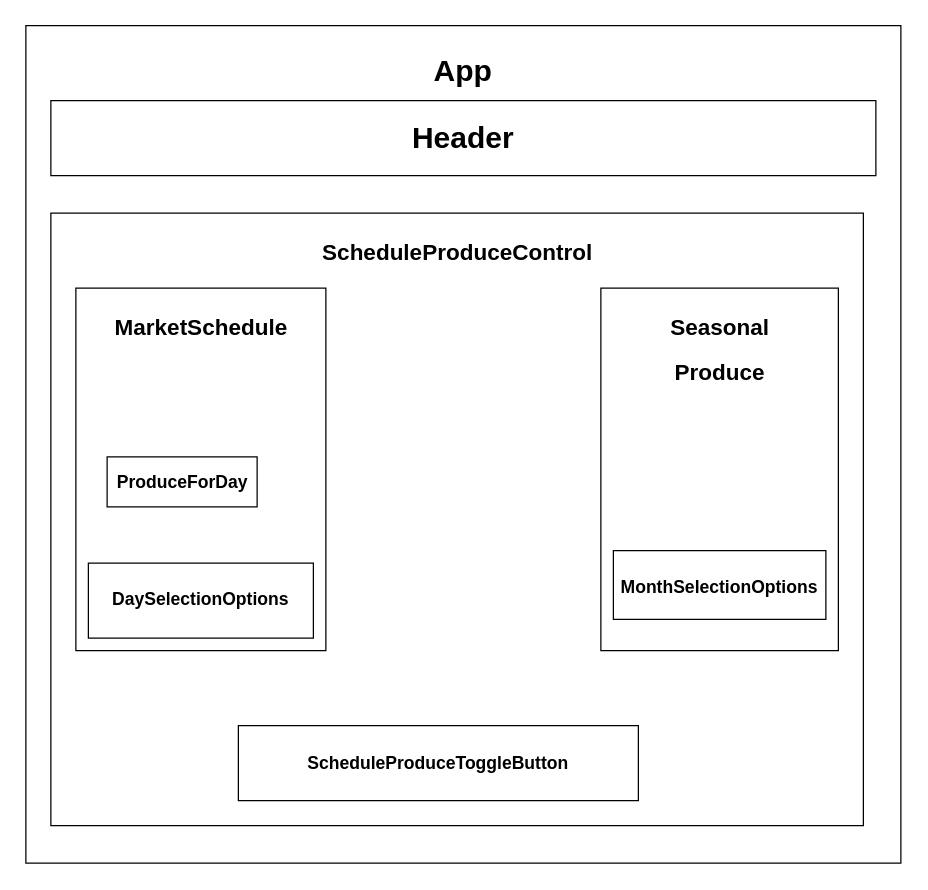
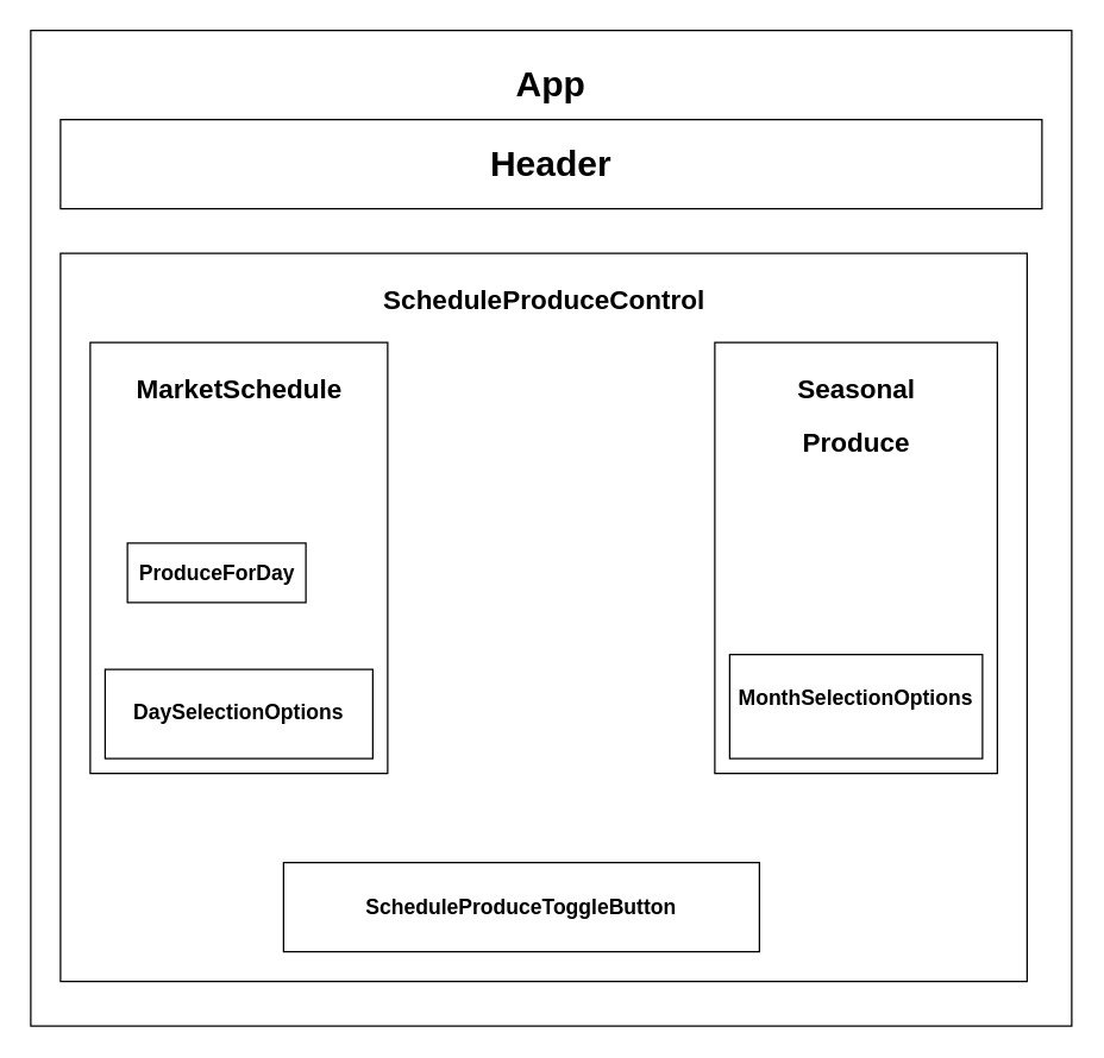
- <mxCell id="9" value="&lt;h3&gt;MonthSelectionOptions&lt;/h3&gt;" style="rounded=0;whiteSpace=wrap;html=1;align=center;verticalAlign=top;" vertex="1" parent="1"><mxGeometry x="490" y="440" width="170" height="55" as="geometry" /></mxCell>
+ <mxCell id="9" value="&lt;h3&gt;MonthSelectionOptions&lt;/h3&gt;" style="rounded=0;whiteSpace=wrap;html=1;align=center;verticalAlign=top;" vertex="1" parent="1"><mxGeometry x="490" y="440" width="170" height="70" as="geometry" /></mxCell>
